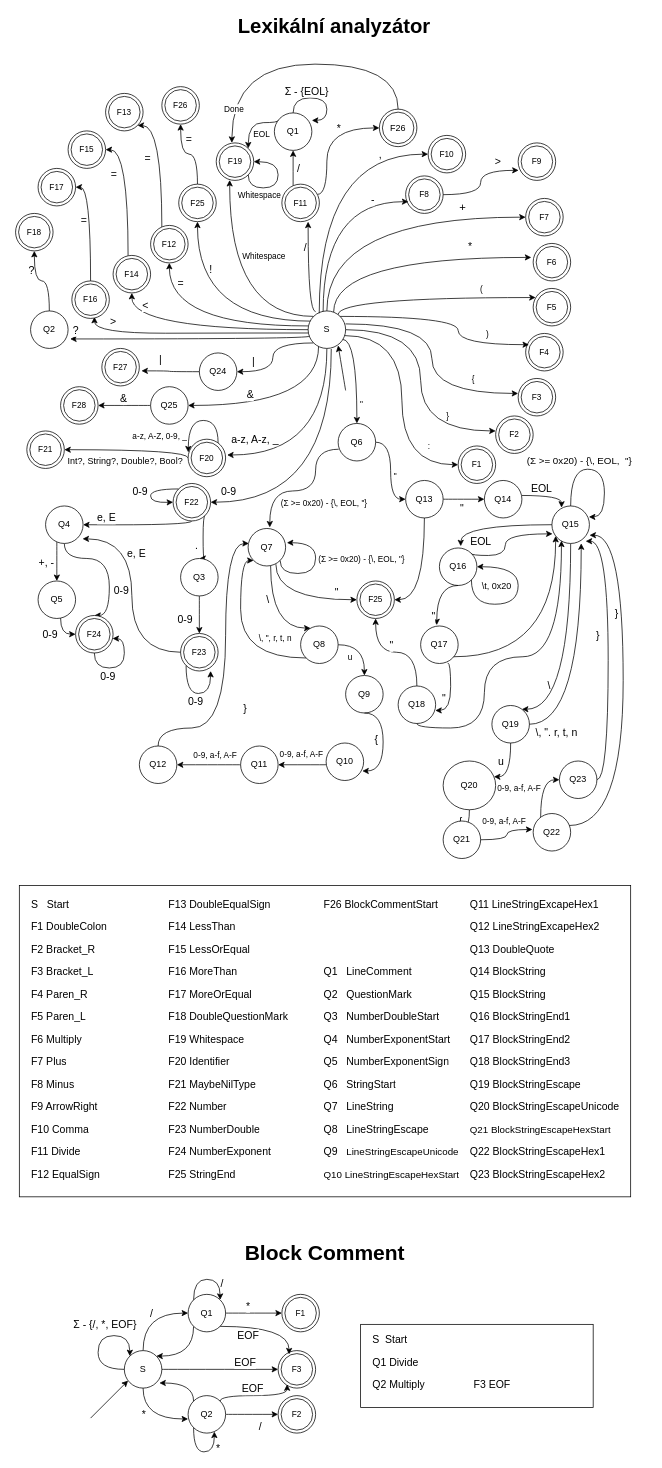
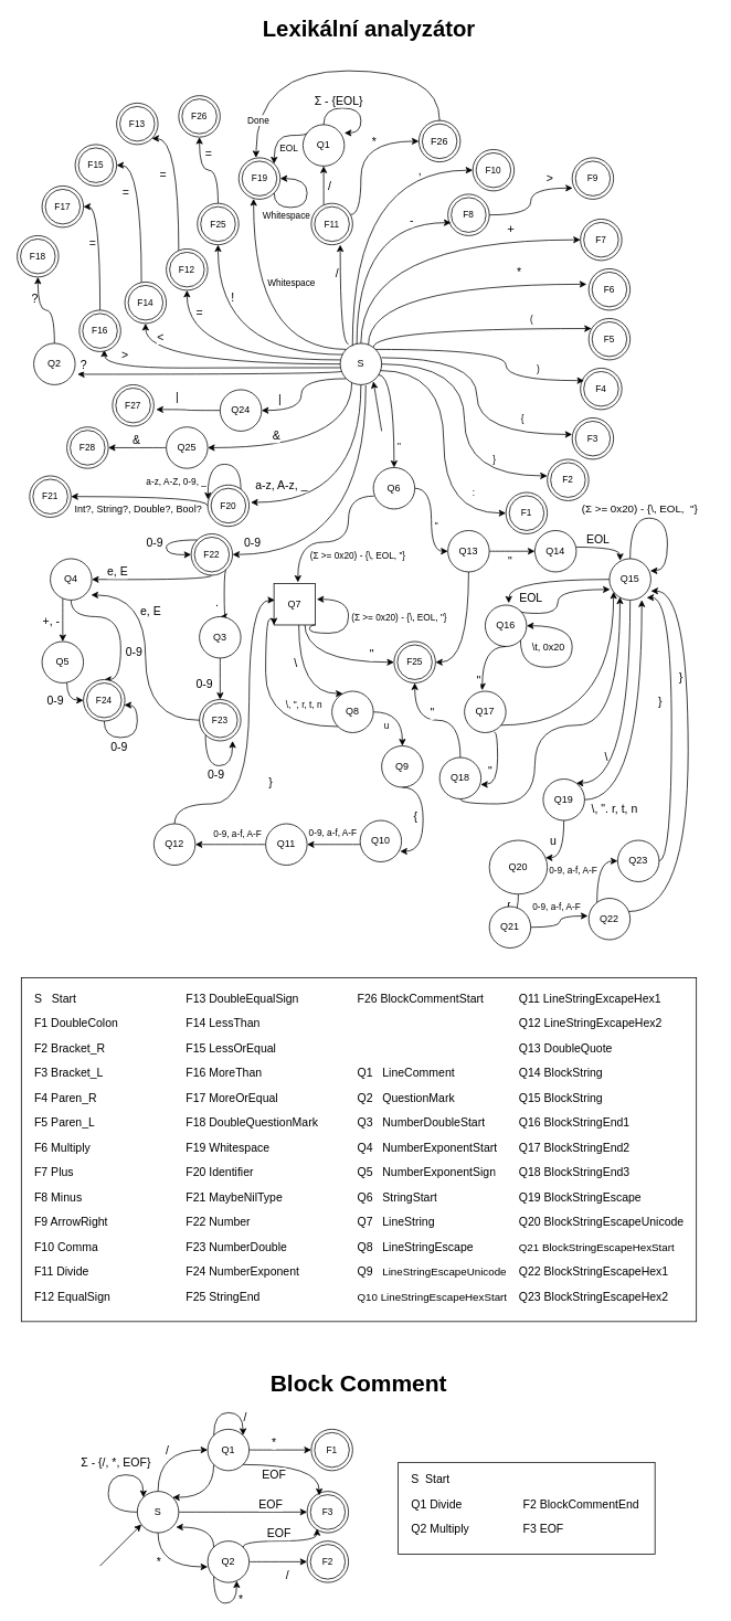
- <mxCell id="28" value="Q7" style="ellipse;whiteSpace=wrap;html=1;aspect=fixed;" parent="1" vertex="1"><mxGeometry x="330" y="704" width="50" height="50" as="geometry" /></mxCell>
+ <mxCell id="28" value="Q7" style="whiteSpace=wrap;html=1;aspect=fixed;rounded=0;" parent="1" vertex="1"><mxGeometry x="330" y="704" width="50" height="50" as="geometry" /></mxCell>
+ <mxCell id="270" value="F2 BlockCommentEnd" style="text;strokeColor=none;fillColor=none;align=left;verticalAlign=middle;spacingLeft=4;spacingRight=4;overflow=hidden;points=[[0,0.5],[1,0.5]];portConstraint=eastwest;rotatable=0;whiteSpace=wrap;html=1;fontSize=14;fontFamily=Helvetica;fontColor=default;" parent="1" vertex="1"><mxGeometry x="625" y="1801" width="165" height="30" as="geometry" /></mxCell>
